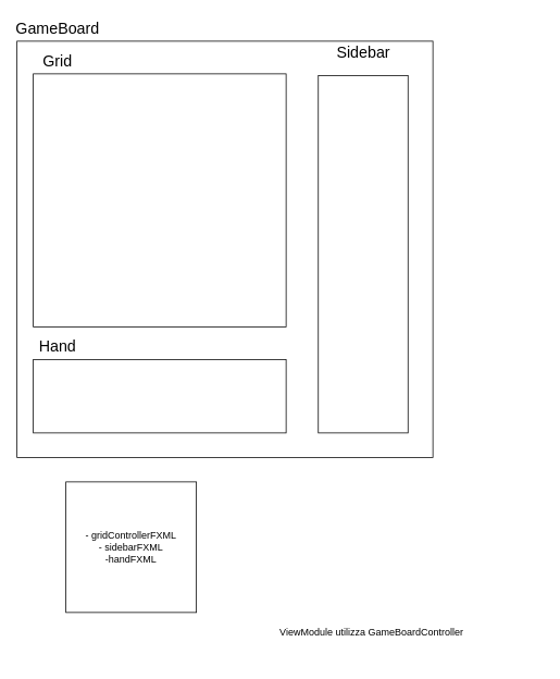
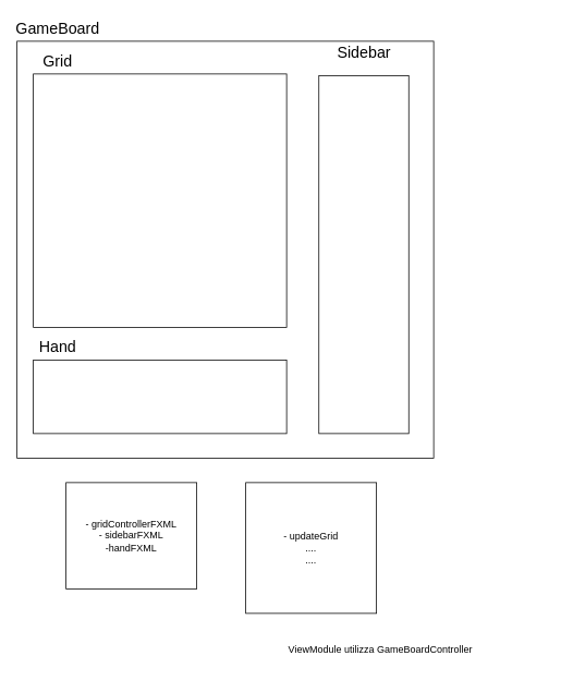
- <mxCell id="10" value="- gridControllerFXML&lt;br&gt;- sidebarFXML&lt;br&gt;-handFXML" style="whiteSpace=wrap;html=1;aspect=fixed;fillColor=none;" parent="1" vertex="1"><mxGeometry x="80" y="590" width="160" height="160" as="geometry" /></mxCell>
+ <mxCell id="10" value="- gridControllerFXML&lt;br&gt;- sidebarFXML&lt;br&gt;-handFXML" style="whiteSpace=wrap;html=1;aspect=fixed;fillColor=none;" parent="1" vertex="1"><mxGeometry x="80" y="590" width="160" height="130" as="geometry" /></mxCell>
+ <mxCell id="12" value="- updateGrid&lt;br&gt;....&lt;br&gt;...." style="whiteSpace=wrap;html=1;aspect=fixed;fillColor=none;" parent="1" vertex="1"><mxGeometry x="300" y="590" width="160" height="160" as="geometry" /></mxCell>
- <mxCell id="11" value="ViewModule utilizza GameBoardController" style="text;html=1;strokeColor=none;fillColor=none;align=center;verticalAlign=middle;whiteSpace=wrap;rounded=0;" parent="1" vertex="1"><mxGeometry x="280" y="760" width="350" height="30" as="geometry" /></mxCell>
+ <mxCell id="11" value="ViewModule utilizza GameBoardController" style="text;html=1;strokeColor=none;fillColor=none;align=center;verticalAlign=middle;whiteSpace=wrap;rounded=0;" parent="1" vertex="1"><mxGeometry x="290" y="780" width="350" height="30" as="geometry" /></mxCell>
